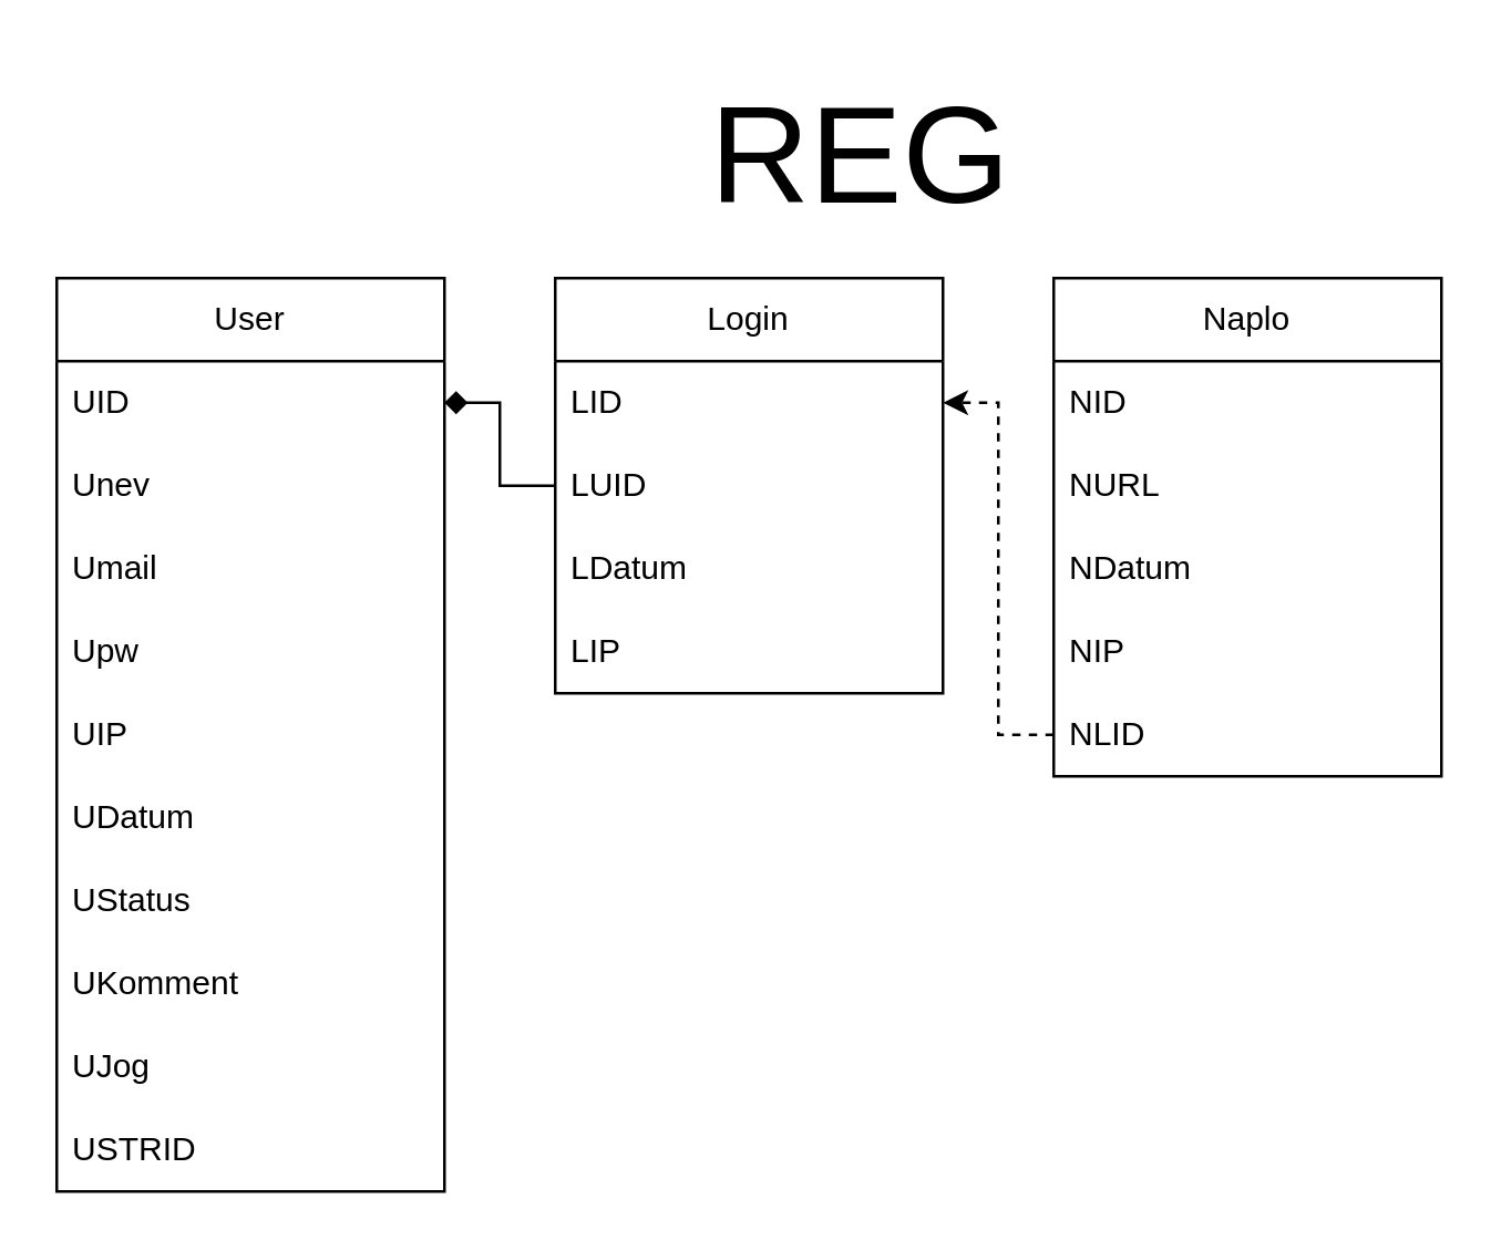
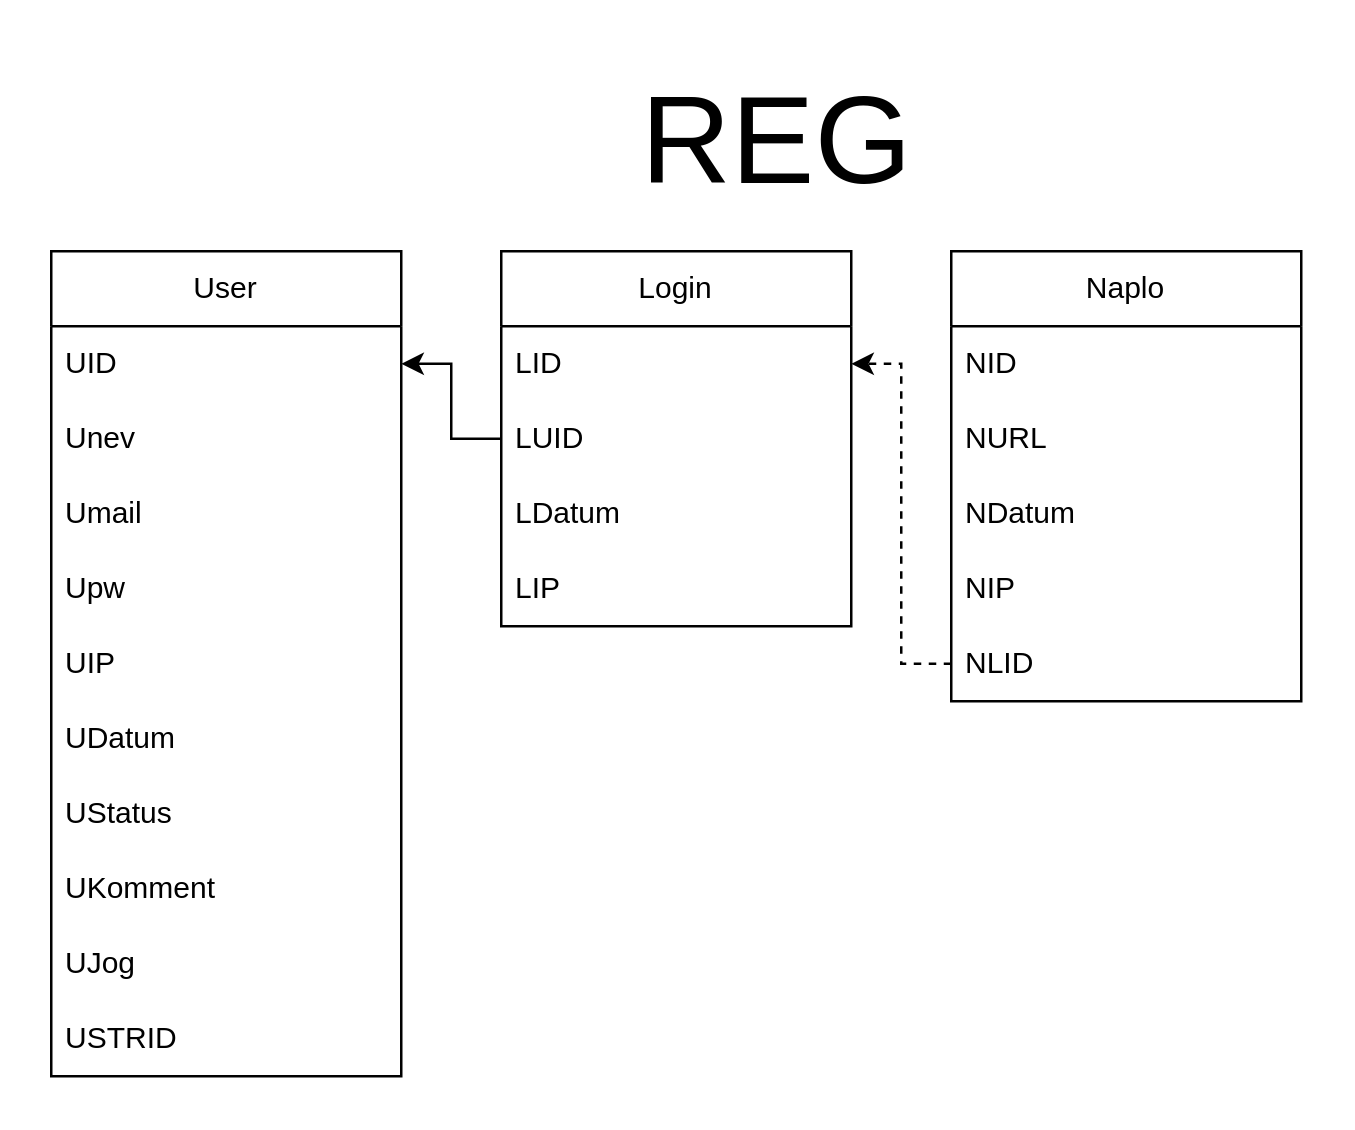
- <mxCell id="26" style="edgeStyle=orthogonalEdgeStyle;rounded=0;orthogonalLoop=1;jettySize=auto;html=1;endArrow=diamond;" edge="1" parent="1" source="15" target="3"><mxGeometry relative="1" as="geometry" /></mxCell>
+ <mxCell id="26" style="edgeStyle=orthogonalEdgeStyle;rounded=0;orthogonalLoop=1;jettySize=auto;html=1;" edge="1" parent="1" source="15" target="3"><mxGeometry relative="1" as="geometry" /></mxCell>
